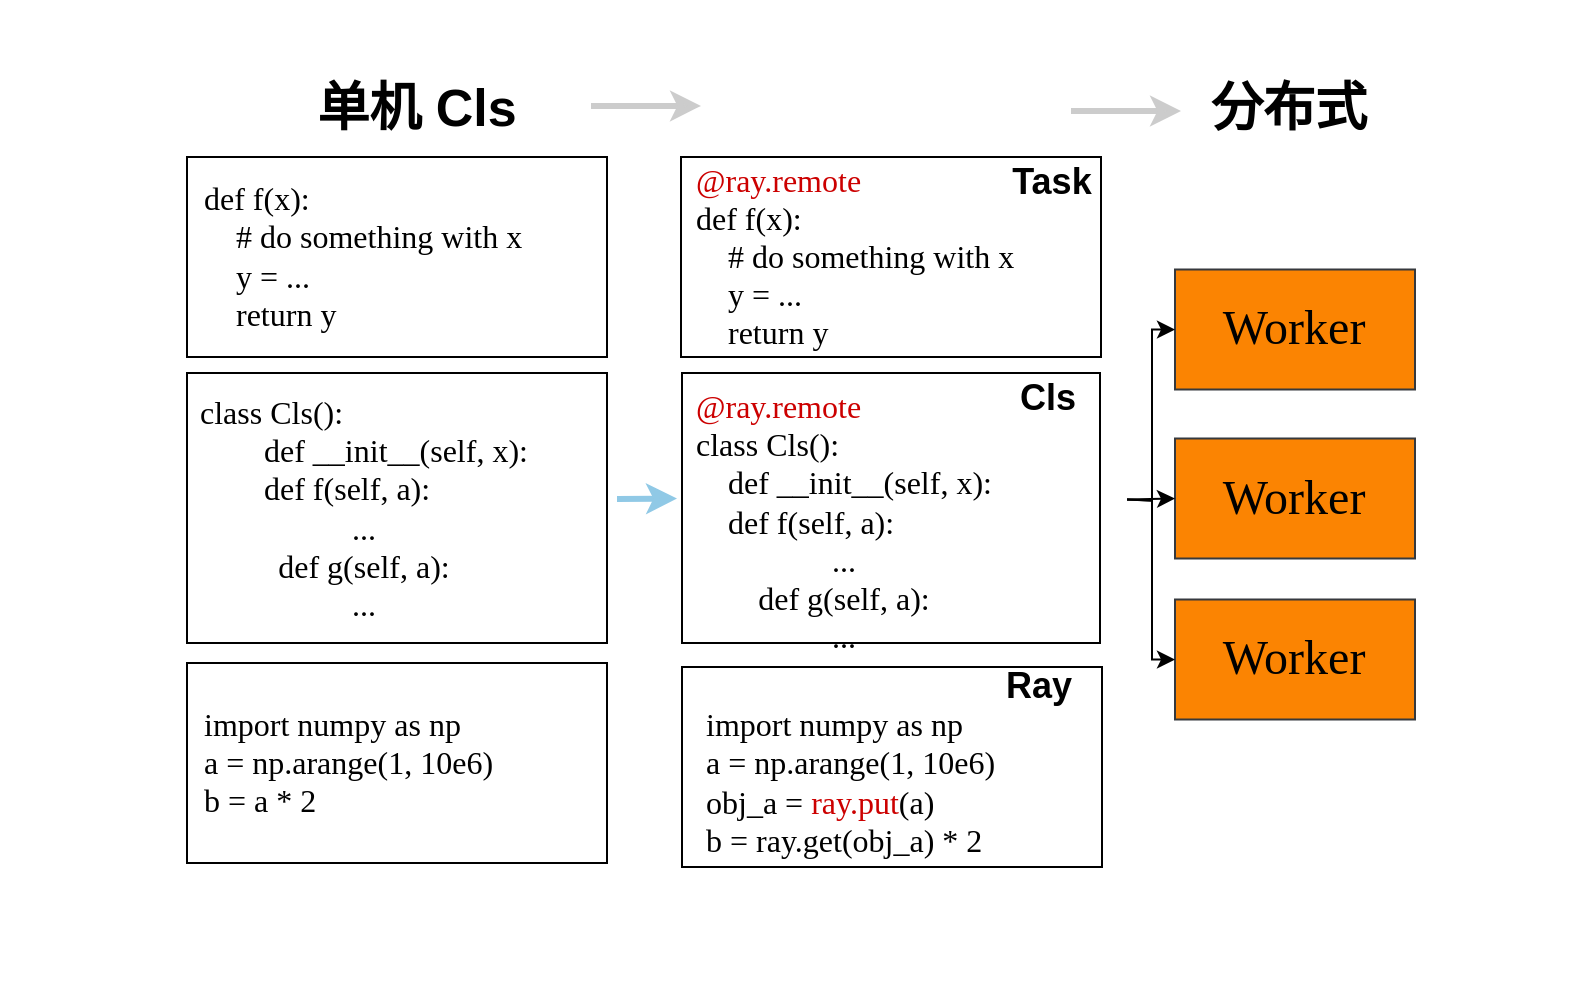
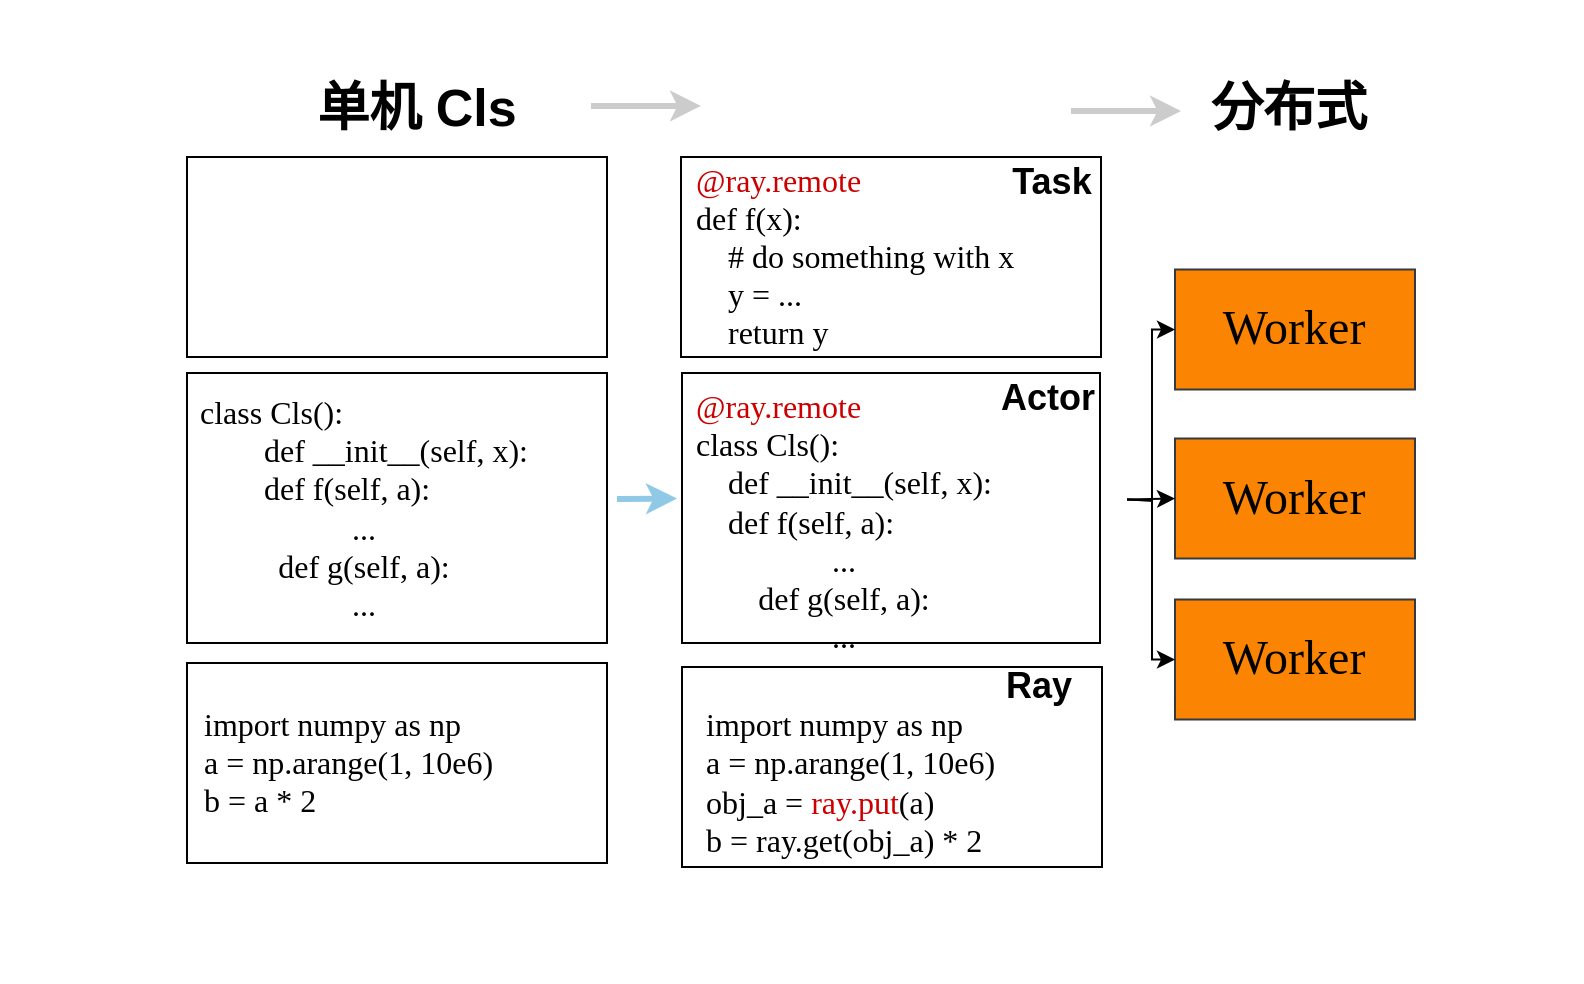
- <mxCell id="7" value="&lt;font face=&quot;Garamond&quot; style=&quot;font-size: 16px;&quot;&gt;def f(x):&lt;br style=&quot;border-color: var(--border-color);&quot;&gt;&lt;span style=&quot;border-color: var(--border-color);&quot;&gt;&lt;span style=&quot;white-space: pre;&quot;&gt;&amp;nbsp;&amp;nbsp;&amp;nbsp;&amp;nbsp;&lt;/span&gt;&lt;/span&gt;# do something with x&lt;br style=&quot;border-color: var(--border-color);&quot;&gt;&lt;span style=&quot;border-color: var(--border-color);&quot;&gt;&lt;span style=&quot;white-space: pre;&quot;&gt;&amp;nbsp;&amp;nbsp;&amp;nbsp;&amp;nbsp;&lt;/span&gt;&lt;/span&gt;y = ...&lt;br style=&quot;border-color: var(--border-color);&quot;&gt;&lt;span style=&quot;border-color: var(--border-color);&quot;&gt;&lt;span style=&quot;white-space: pre;&quot;&gt;&amp;nbsp;&amp;nbsp;&amp;nbsp;&amp;nbsp;&lt;/span&gt;&lt;/span&gt;return y&lt;/font&gt;" style="text;html=1;strokeColor=none;fillColor=none;align=left;verticalAlign=middle;whiteSpace=wrap;rounded=0;" parent="1" vertex="1"><mxGeometry x="100" y="80.5" width="200" height="95" as="geometry" /></mxCell>
- <mxCell id="27" value="&lt;font face=&quot;Helvetica&quot; style=&quot;font-size: 18px;&quot;&gt;&lt;b&gt;Cls&lt;/b&gt;&lt;/font&gt;" style="text;html=1;strokeColor=none;fillColor=none;align=center;verticalAlign=middle;whiteSpace=wrap;rounded=0;" parent="1" vertex="1"><mxGeometry x="494" y="183.75" width="60" height="30" as="geometry" /></mxCell>
+ <mxCell id="27" value="&lt;font face=&quot;Helvetica&quot; style=&quot;font-size: 18px;&quot;&gt;&lt;b&gt;Actor&lt;/b&gt;&lt;/font&gt;" style="text;html=1;strokeColor=none;fillColor=none;align=center;verticalAlign=middle;whiteSpace=wrap;rounded=0;" parent="1" vertex="1"><mxGeometry x="494" y="183.75" width="60" height="30" as="geometry" /></mxCell>
